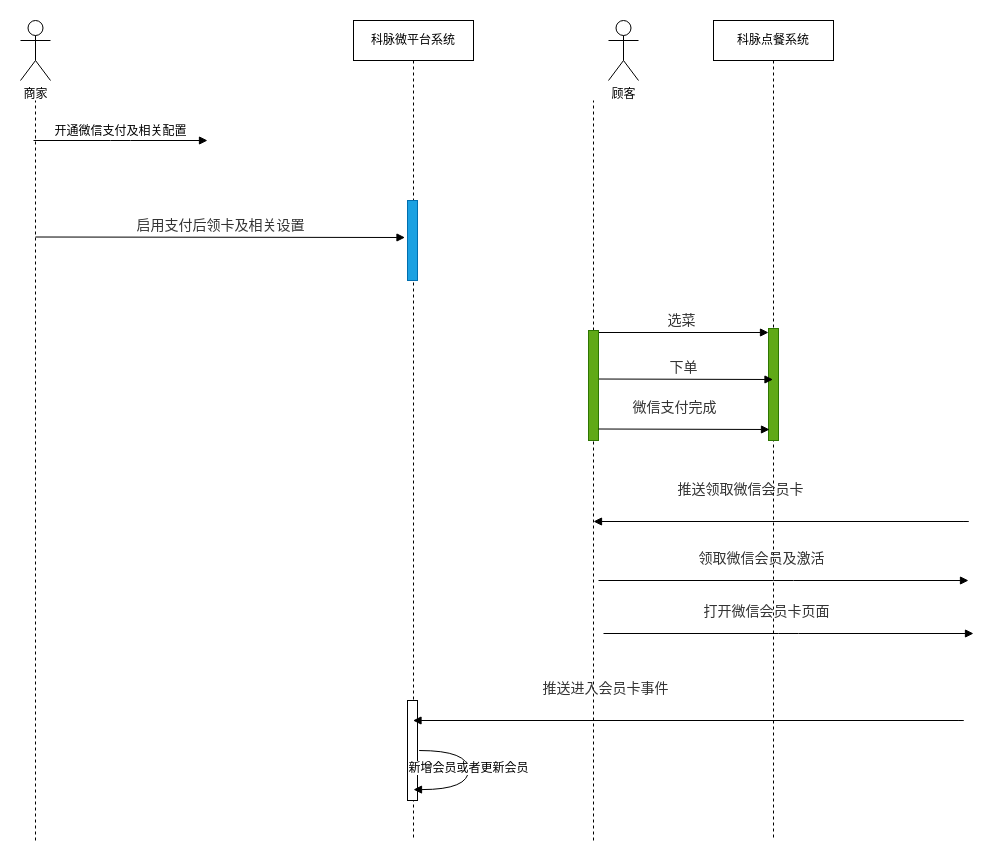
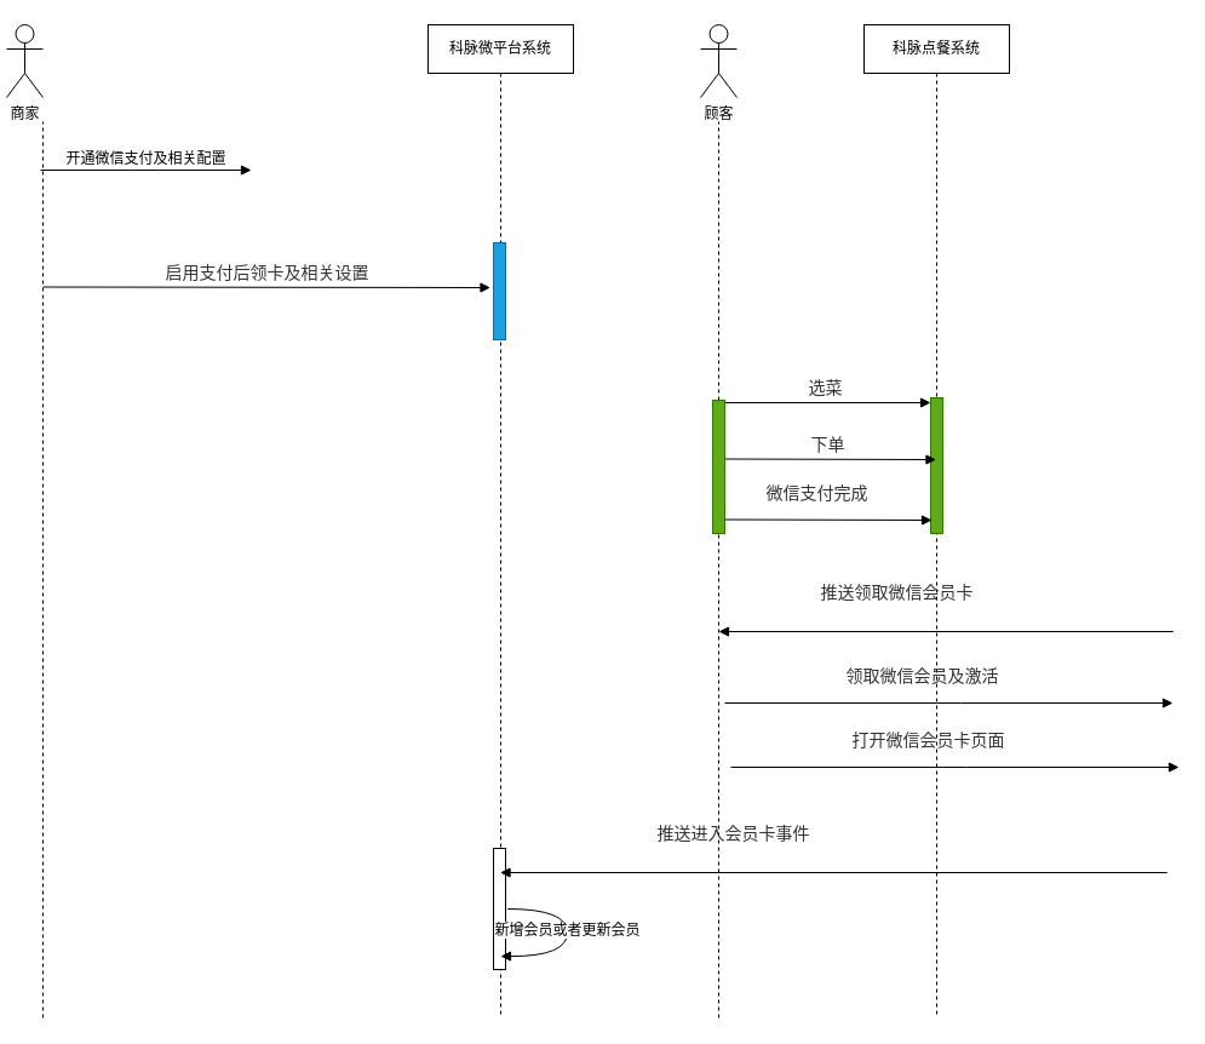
- <mxCell id="2" value="商家" style="shape=umlActor;verticalLabelPosition=bottom;verticalAlign=top;html=1;outlineConnect=0;movable=1;resizable=1;rotatable=1;deletable=1;editable=1;connectable=1;" parent="1" vertex="1"><mxGeometry x="20" y="20" width="30" height="60" as="geometry" /></mxCell>
+ <mxCell id="2" value="商家" style="shape=umlActor;verticalLabelPosition=bottom;verticalAlign=top;html=1;outlineConnect=0;movable=1;resizable=1;rotatable=1;deletable=1;editable=1;connectable=1;" parent="1" vertex="1"><mxGeometry x="5" y="20" width="30" height="60" as="geometry" /></mxCell>
- <mxCell id="3" value="顾客" style="shape=umlActor;verticalLabelPosition=bottom;verticalAlign=top;html=1;outlineConnect=0;" parent="1" vertex="1"><mxGeometry x="608" y="20" width="30" height="60" as="geometry" /></mxCell>
+ <mxCell id="3" value="顾客" style="shape=umlActor;verticalLabelPosition=bottom;verticalAlign=top;html=1;outlineConnect=0;" parent="1" vertex="1"><mxGeometry x="578" y="20" width="30" height="60" as="geometry" /></mxCell>
